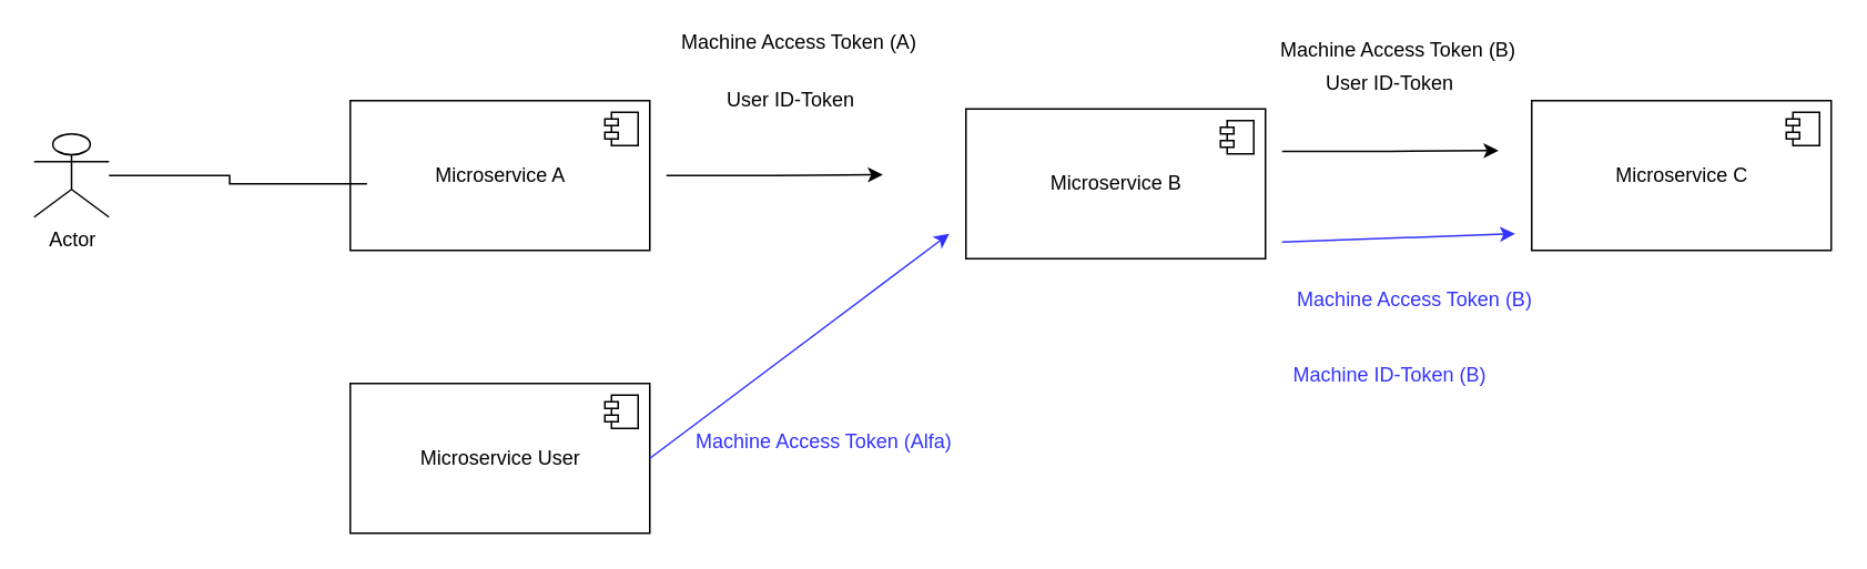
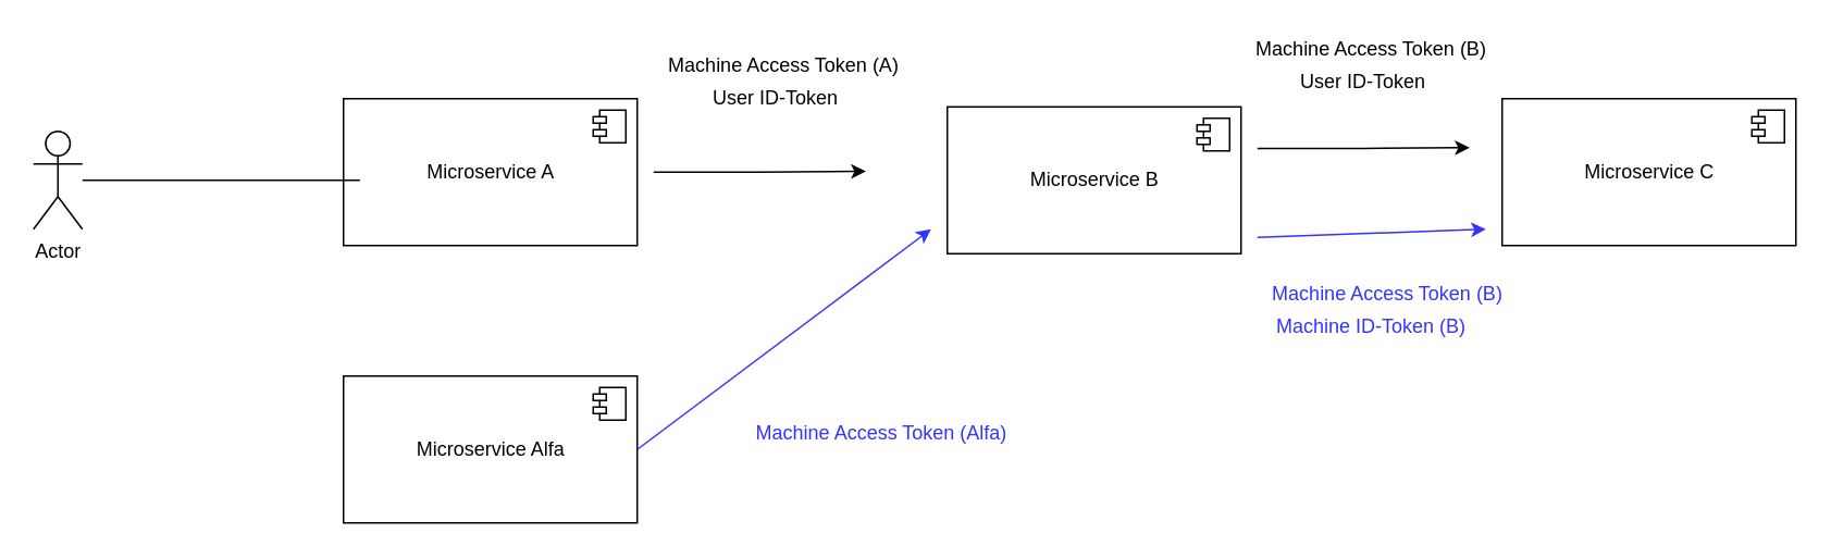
- <mxCell id="13" value="Machine Access Token (A)" style="text;html=1;strokeColor=none;fillColor=none;align=center;verticalAlign=middle;whiteSpace=wrap;rounded=0;" vertex="1" parent="1"><mxGeometry x="390" y="15" width="180" height="20" as="geometry" /></mxCell>
+ <mxCell id="13" value="Machine Access Token (A)" style="text;html=1;strokeColor=none;fillColor=none;align=center;verticalAlign=middle;whiteSpace=wrap;rounded=0;" vertex="1" parent="1"><mxGeometry x="390" y="30" width="180" height="20" as="geometry" /></mxCell>
- <mxCell id="5" value="Actor" style="shape=umlActor;verticalLabelPosition=bottom;verticalAlign=top;html=1;" vertex="1" parent="1"><mxGeometry x="20" y="80" width="45" height="50" as="geometry" /></mxCell>
+ <mxCell id="5" value="Actor" style="shape=umlActor;verticalLabelPosition=bottom;verticalAlign=top;html=1;" vertex="1" parent="1"><mxGeometry x="20" y="80" width="30" height="60" as="geometry" /></mxCell>
- <mxCell id="21" value="Machine ID-Token (B)" style="text;html=1;strokeColor=none;fillColor=none;align=center;verticalAlign=middle;whiteSpace=wrap;rounded=0;fontColor=#3333FF;" vertex="1" parent="1"><mxGeometry x="745" y="215" width="180" height="20" as="geometry" /></mxCell>
+ <mxCell id="21" value="Machine ID-Token (B)" style="text;html=1;strokeColor=none;fillColor=none;align=center;verticalAlign=middle;whiteSpace=wrap;rounded=0;fontColor=#3333FF;" vertex="1" parent="1"><mxGeometry x="750" y="190" width="180" height="20" as="geometry" /></mxCell>
- <mxCell id="19" value="Machine Access Token (Alfa)" style="text;html=1;strokeColor=none;fillColor=none;align=center;verticalAlign=middle;whiteSpace=wrap;rounded=0;fontColor=#3333FF;" vertex="1" parent="1"><mxGeometry x="405" y="255" width="180" height="20" as="geometry" /></mxCell>
+ <mxCell id="19" value="Machine Access Token (Alfa)" style="text;html=1;strokeColor=none;fillColor=none;align=center;verticalAlign=middle;whiteSpace=wrap;rounded=0;fontColor=#3333FF;" vertex="1" parent="1"><mxGeometry x="450" y="255" width="180" height="20" as="geometry" /></mxCell>
- <mxCell id="10" value="Microservice User" style="html=1;dropTarget=0;" vertex="1" parent="1"><mxGeometry x="210" y="230" width="180" height="90" as="geometry" /></mxCell>
+ <mxCell id="10" value="Microservice Alfa" style="html=1;dropTarget=0;" vertex="1" parent="1"><mxGeometry x="210" y="230" width="180" height="90" as="geometry" /></mxCell>
